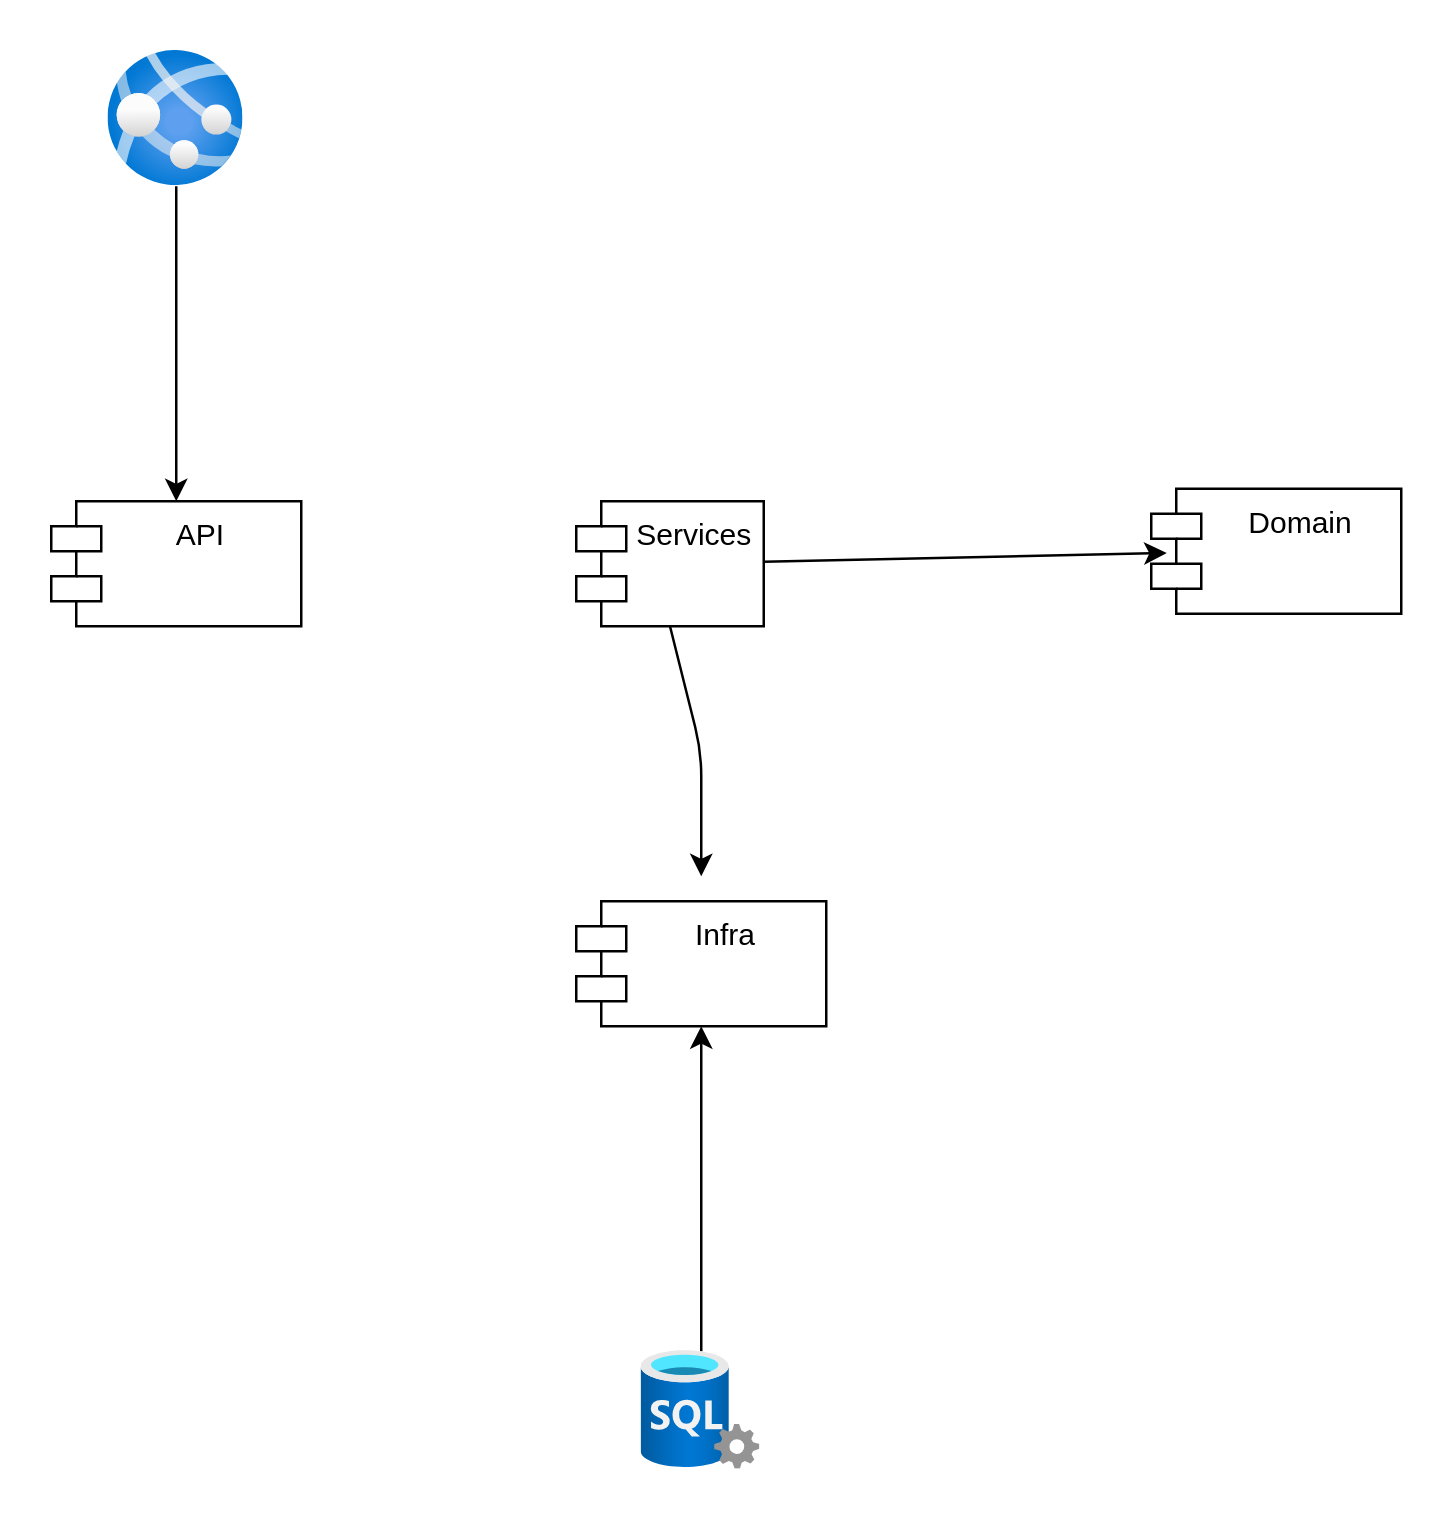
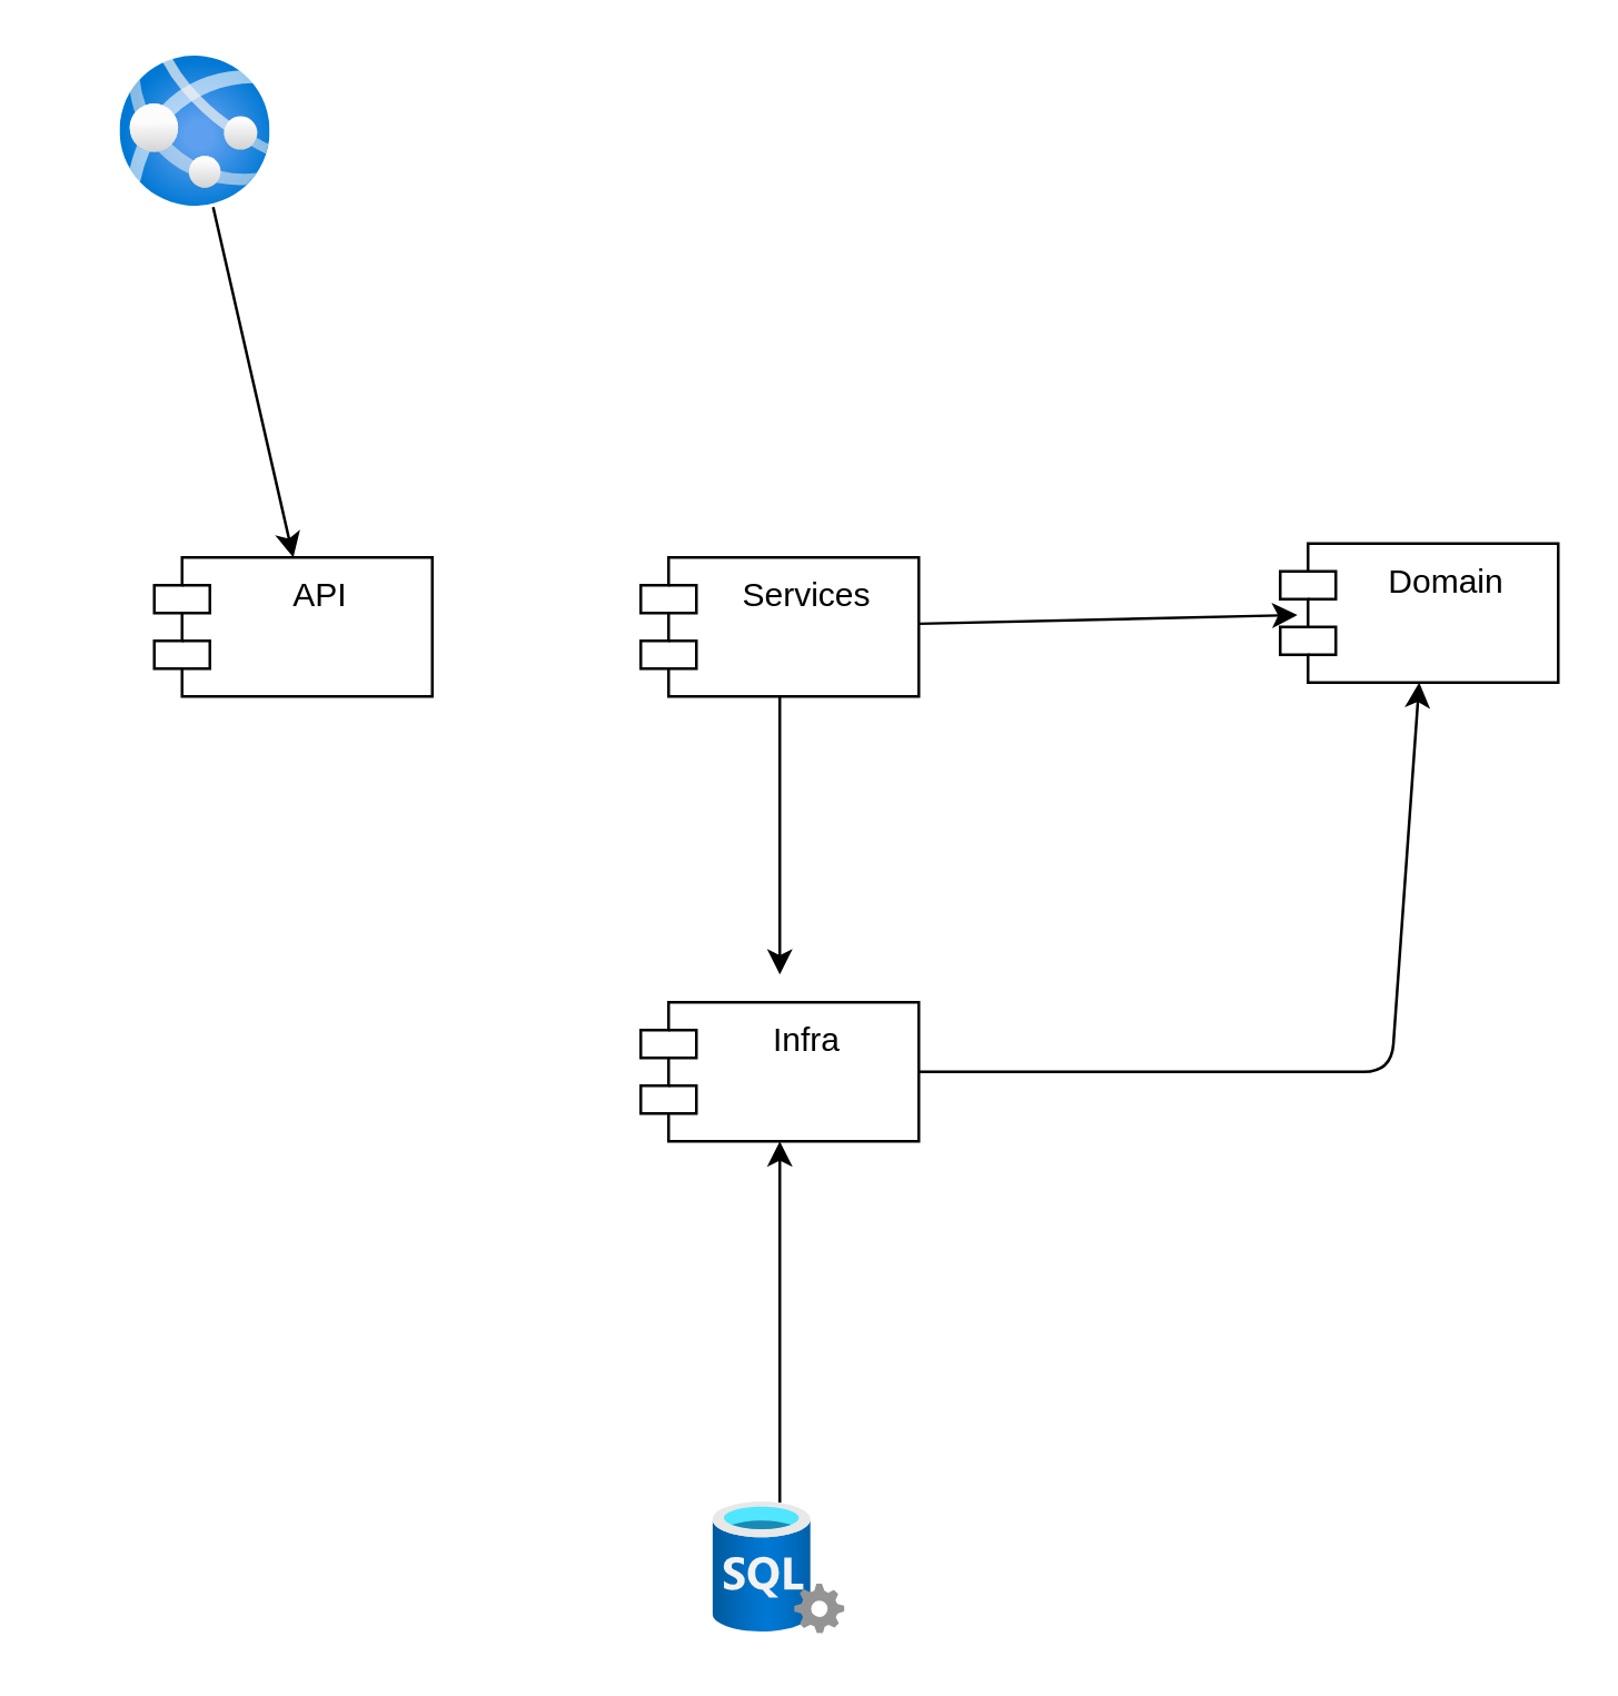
- <mxCell id="5" value="API" style="shape=module;align=left;spacingLeft=20;align=center;verticalAlign=top;" vertex="1" parent="1"><mxGeometry x="20" y="200" width="100" height="50" as="geometry" /></mxCell>
+ <mxCell id="5" value="API" style="shape=module;align=left;spacingLeft=20;align=center;verticalAlign=top;" vertex="1" parent="1"><mxGeometry x="55" y="200" width="100" height="50" as="geometry" /></mxCell>
- <mxCell id="8" value="Services" style="shape=module;align=left;spacingLeft=20;align=center;verticalAlign=top;" vertex="1" parent="1"><mxGeometry x="230" y="200" width="75" height="50" as="geometry" /></mxCell>
+ <mxCell id="8" value="Services" style="shape=module;align=left;spacingLeft=20;align=center;verticalAlign=top;" vertex="1" parent="1"><mxGeometry x="230" y="200" width="100" height="50" as="geometry" /></mxCell>
+ <mxCell id="3" style="edgeStyle=none;html=1;entryX=0.5;entryY=1;entryDx=0;entryDy=0;" edge="1" parent="1" source="4" target="2"><mxGeometry relative="1" as="geometry"><mxPoint x="540" y="385" as="targetPoint" /><Array as="points"><mxPoint x="500" y="385" /></Array></mxGeometry></mxCell>
